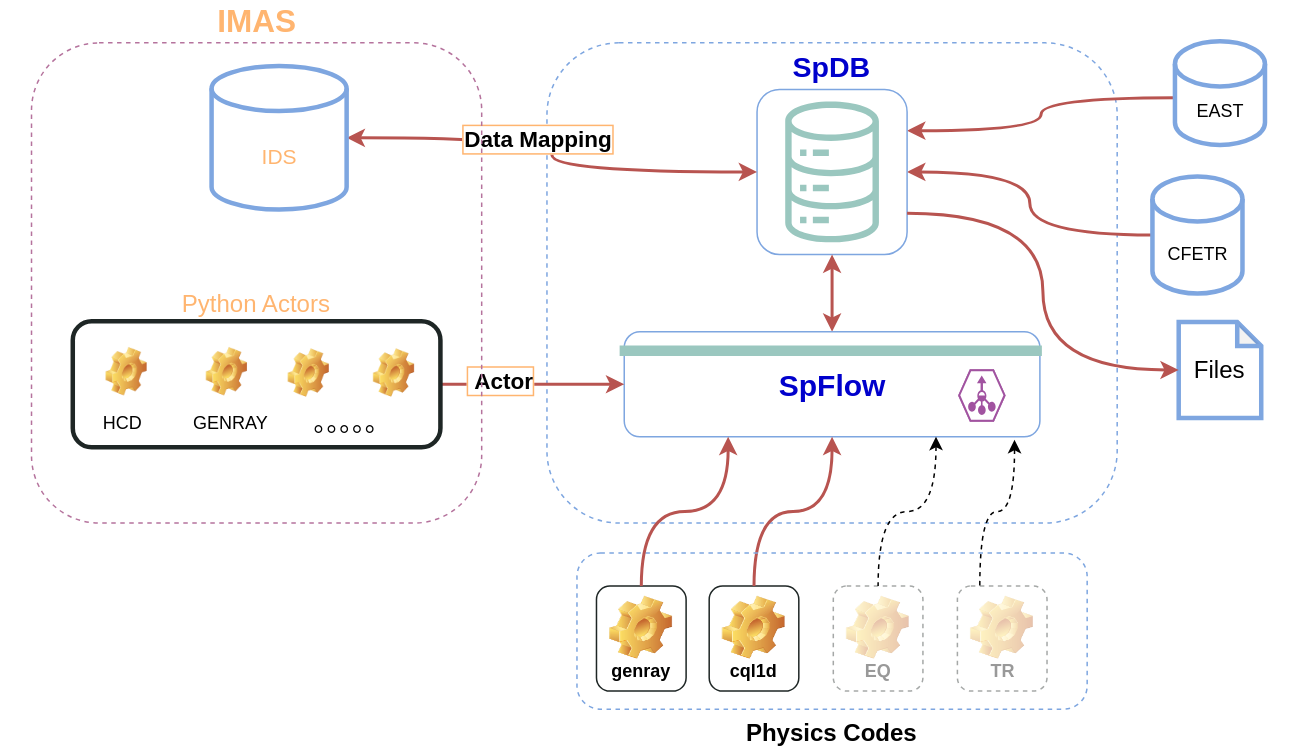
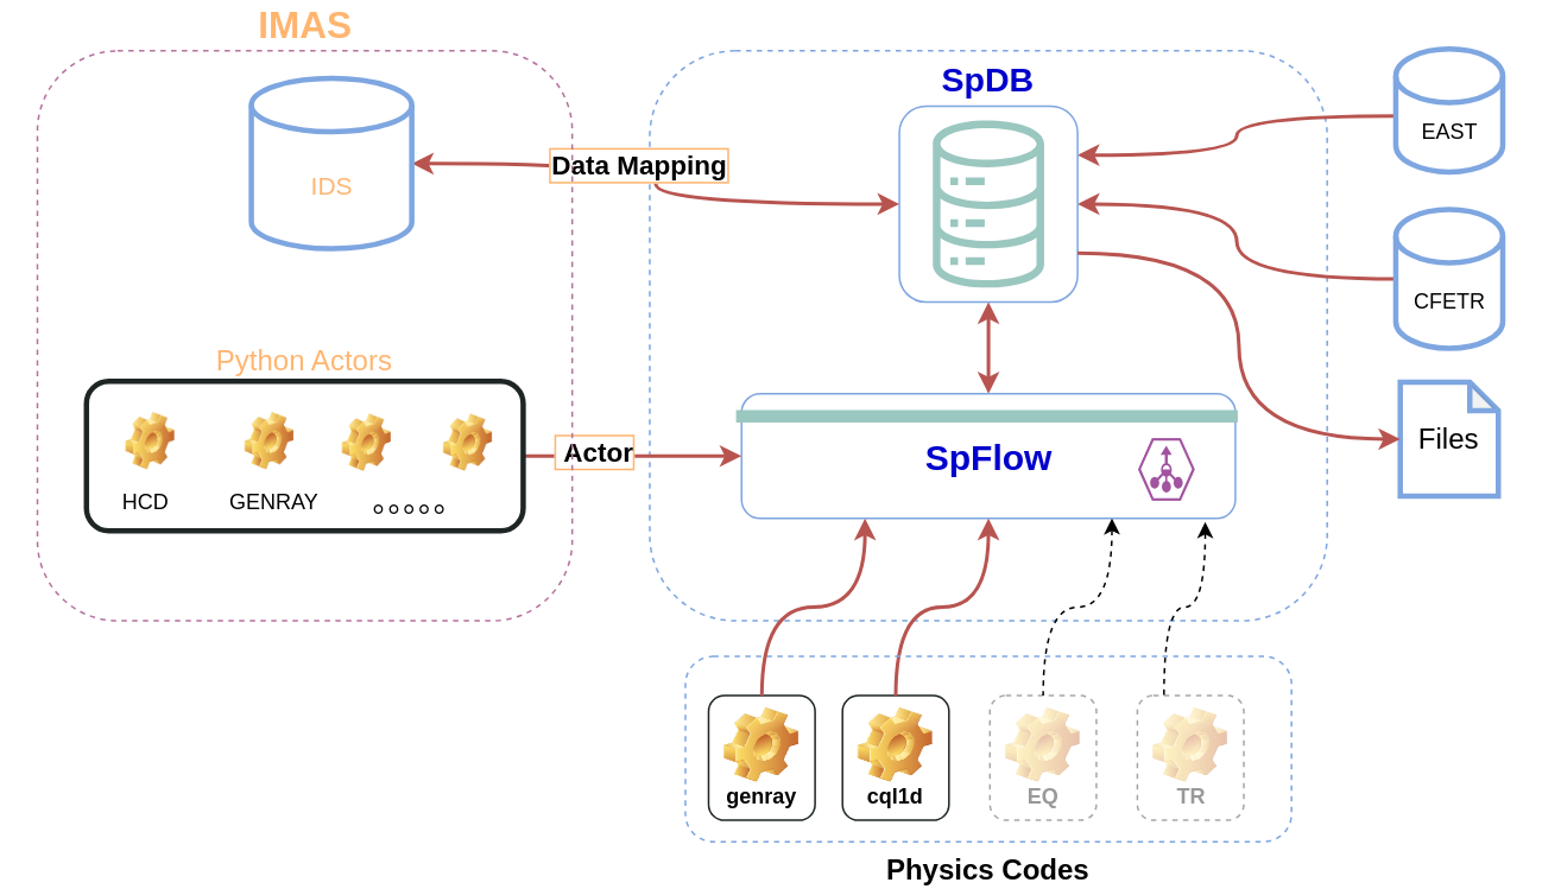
- <mxCell id="41" value="CFETR" style="shape=cylinder3;whiteSpace=wrap;html=1;boundedLbl=1;backgroundOutline=1;size=15;strokeWidth=3;strokeColor=#7EA6E0;" parent="1" vertex="1"><mxGeometry x="767.5" y="110" width="60" height="78" as="geometry" /></mxCell>
+ <mxCell id="41" value="CFETR" style="shape=cylinder3;whiteSpace=wrap;html=1;boundedLbl=1;backgroundOutline=1;size=15;strokeWidth=3;strokeColor=#7EA6E0;" parent="1" vertex="1"><mxGeometry x="782.5" y="110" width="60" height="78" as="geometry" /></mxCell>
